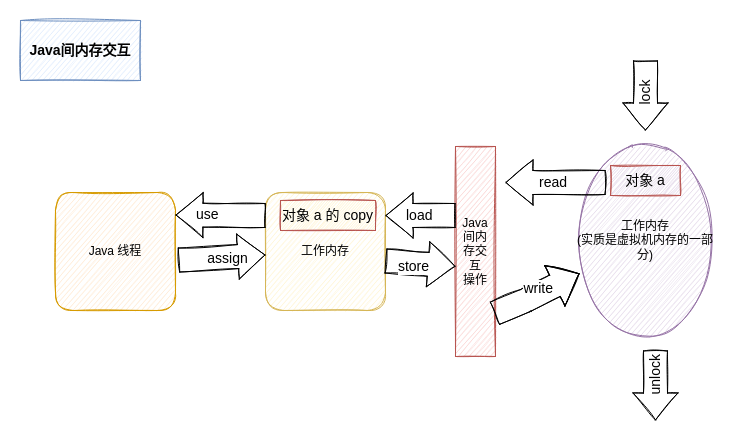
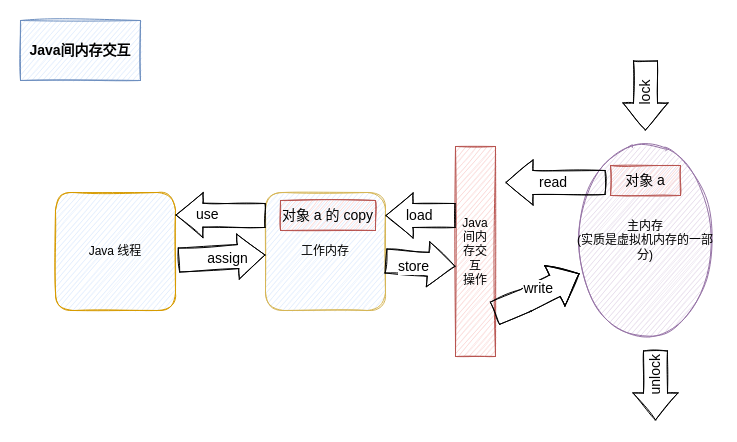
- <mxCell id="6" value="&lt;span&gt;对象 a&lt;/span&gt;" style="rounded=0;whiteSpace=wrap;html=1;shadow=0;sketch=1;strokeColor=#b85450;fillColor=#e1d5e7;fontSize=14;" vertex="1" parent="1"><mxGeometry x="610" y="165" width="70" height="30" as="geometry" /></mxCell>
+ <mxCell id="6" value="&lt;span&gt;对象 a&lt;/span&gt;" style="rounded=0;whiteSpace=wrap;html=1;shadow=0;sketch=1;strokeColor=#b85450;fillColor=#f8cecc;fontSize=14;" vertex="1" parent="1"><mxGeometry x="610" y="165" width="70" height="30" as="geometry" /></mxCell>
- <mxCell id="7" value="对象 a 的 copy" style="rounded=0;whiteSpace=wrap;html=1;shadow=0;sketch=1;strokeColor=#b85450;fillColor=#fff2cc;fontSize=14;" vertex="1" parent="1"><mxGeometry x="280" y="200" width="95" height="30" as="geometry" /></mxCell>
+ <mxCell id="7" value="对象 a 的 copy" style="rounded=0;whiteSpace=wrap;html=1;shadow=0;sketch=1;strokeColor=#b85450;fillColor=#f8cecc;fontSize=14;" vertex="1" parent="1"><mxGeometry x="280" y="200" width="95" height="30" as="geometry" /></mxCell>
- <mxCell id="5" value="工作内存&lt;br&gt;(实质是虚拟机内存的一部分)" style="ellipse;whiteSpace=wrap;html=1;rounded=1;sketch=1;strokeColor=#9673a6;fillColor=#e1d5e7;shadow=0;spacingLeft=0;spacingRight=0;spacingTop=0;spacing=2;verticalAlign=middle;horizontal=1;labelBorderColor=none;treeFolding=0;treeMoving=0;dropTarget=0;autosize=0;noLabel=0;portConstraintRotation=0;snapToPoint=0;fixDash=0;" vertex="1" parent="1"><mxGeometry x="575" y="140" width="140" height="200" as="geometry" /></mxCell>
+ <mxCell id="5" value="主内存&lt;br&gt;(实质是虚拟机内存的一部分)" style="ellipse;whiteSpace=wrap;html=1;rounded=1;sketch=1;strokeColor=#9673a6;fillColor=#e1d5e7;shadow=0;spacingLeft=0;spacingRight=0;spacingTop=0;spacing=2;verticalAlign=middle;horizontal=1;labelBorderColor=none;treeFolding=0;treeMoving=0;dropTarget=0;autosize=0;noLabel=0;portConstraintRotation=0;snapToPoint=0;fixDash=0;" vertex="1" parent="1"><mxGeometry x="575" y="140" width="140" height="200" as="geometry" /></mxCell>
- <mxCell id="3" value="Java 线程" style="rounded=1;whiteSpace=wrap;html=1;fillColor=#ffe6cc;strokeColor=#d79b00;sketch=1;" vertex="1" parent="1"><mxGeometry x="55" y="192" width="120" height="118" as="geometry" /></mxCell>
+ <mxCell id="3" value="Java 线程" style="rounded=1;whiteSpace=wrap;html=1;fillColor=#dae8fc;strokeColor=#d79b00;sketch=1;" vertex="1" parent="1"><mxGeometry x="55" y="192" width="120" height="118" as="geometry" /></mxCell>
- <mxCell id="4" value="工作内存" style="rounded=1;whiteSpace=wrap;html=1;shadow=0;sketch=1;fillColor=#fff2cc;strokeColor=#d6b656;" vertex="1" parent="1"><mxGeometry x="265" y="192" width="120" height="118" as="geometry" /></mxCell>
+ <mxCell id="4" value="工作内存" style="rounded=1;whiteSpace=wrap;html=1;shadow=0;sketch=1;fillColor=#dae8fc;strokeColor=#d6b656;" vertex="1" parent="1"><mxGeometry x="265" y="192" width="120" height="118" as="geometry" /></mxCell>
